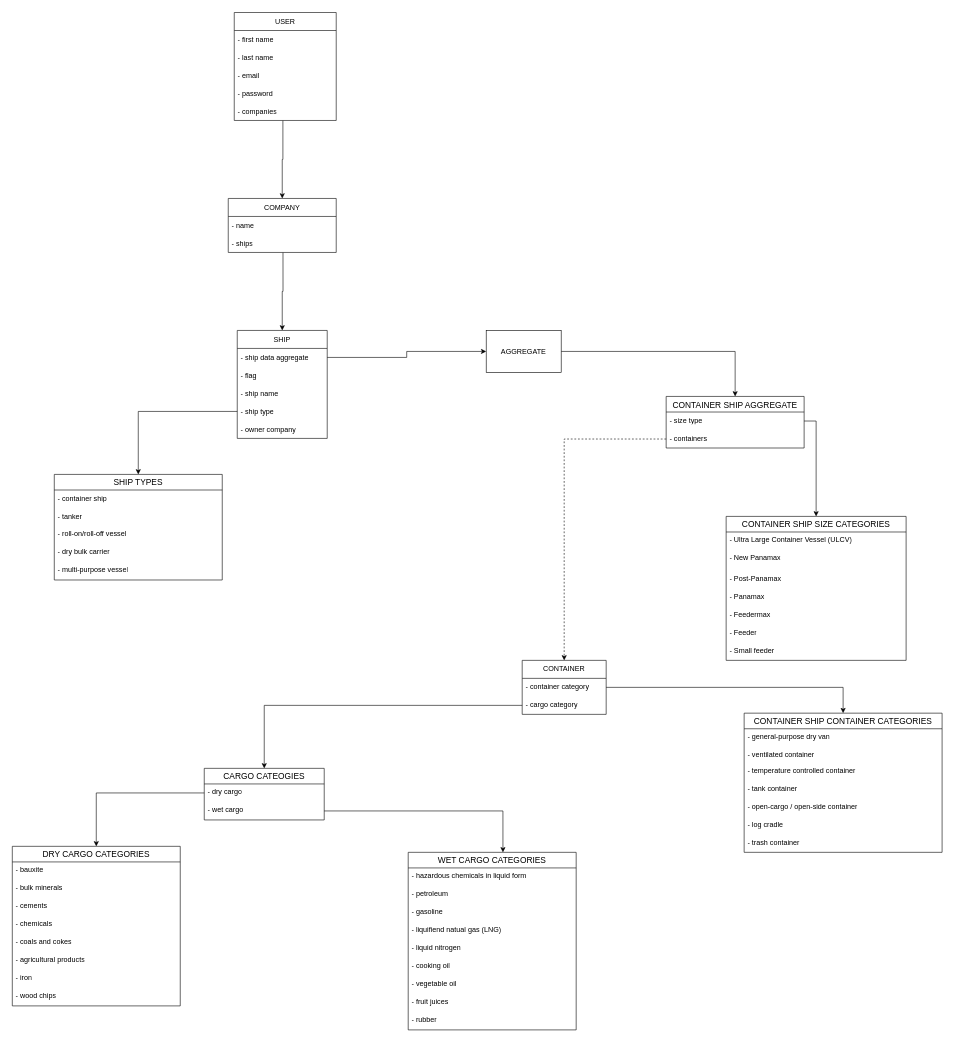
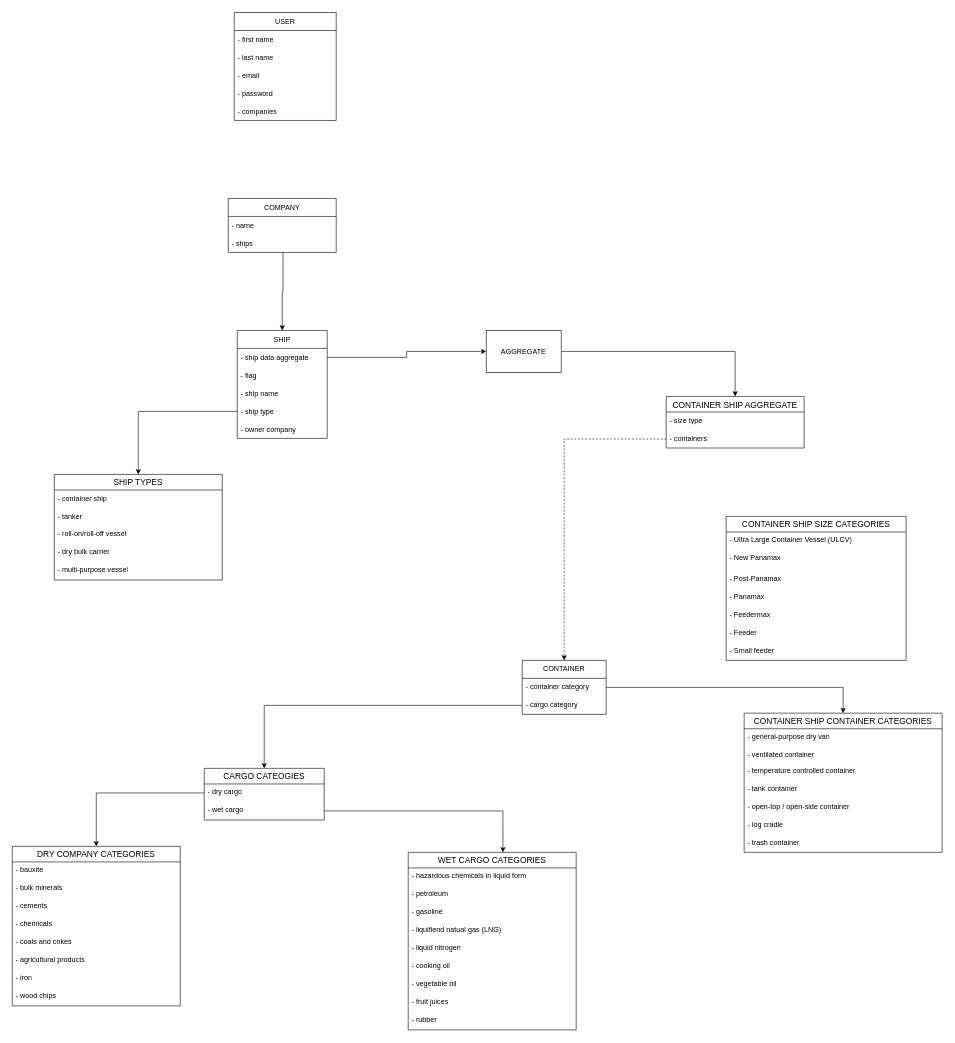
- <mxCell id="52" style="edgeStyle=orthogonalEdgeStyle;rounded=0;orthogonalLoop=1;jettySize=auto;html=1;entryX=0.5;entryY=0;entryDx=0;entryDy=0;exitX=0.477;exitY=1.01;exitDx=0;exitDy=0;exitPerimeter=0;" parent="1" source="47" target="48" edge="1"><mxGeometry relative="1" as="geometry" /></mxCell>
- <mxCell id="75" style="edgeStyle=orthogonalEdgeStyle;rounded=0;orthogonalLoop=1;jettySize=auto;html=1;entryX=0.5;entryY=0;entryDx=0;entryDy=0;" edge="1" parent="1" source="72" target="2"><mxGeometry relative="1" as="geometry" /></mxCell>
- <mxCell id="15" value="- open-cargo / open-side container" style="text;strokeColor=none;fillColor=none;spacingLeft=4;spacingRight=4;overflow=hidden;rotatable=0;points=[[0,0.5],[1,0.5]];portConstraint=eastwest;fontSize=12;whiteSpace=wrap;html=1;" parent="10" vertex="1"><mxGeometry y="142" width="330" height="30" as="geometry" /></mxCell>
+ <mxCell id="15" value="- open-top / open-side container" style="text;strokeColor=none;fillColor=none;spacingLeft=4;spacingRight=4;overflow=hidden;rotatable=0;points=[[0,0.5],[1,0.5]];portConstraint=eastwest;fontSize=12;whiteSpace=wrap;html=1;" parent="10" vertex="1"><mxGeometry y="142" width="330" height="30" as="geometry" /></mxCell>
- <mxCell id="21" value="DRY CARGO CATEGORIES" style="swimlane;fontStyle=0;childLayout=stackLayout;horizontal=1;startSize=26;horizontalStack=0;resizeParent=1;resizeParentMax=0;resizeLast=0;collapsible=1;marginBottom=0;align=center;fontSize=14;" parent="1" vertex="1"><mxGeometry x="20" y="1410" width="280" height="266" as="geometry" /></mxCell>
+ <mxCell id="21" value="DRY COMPANY CATEGORIES" style="swimlane;fontStyle=0;childLayout=stackLayout;horizontal=1;startSize=26;horizontalStack=0;resizeParent=1;resizeParentMax=0;resizeLast=0;collapsible=1;marginBottom=0;align=center;fontSize=14;" parent="1" vertex="1"><mxGeometry x="20" y="1410" width="280" height="266" as="geometry" /></mxCell>
